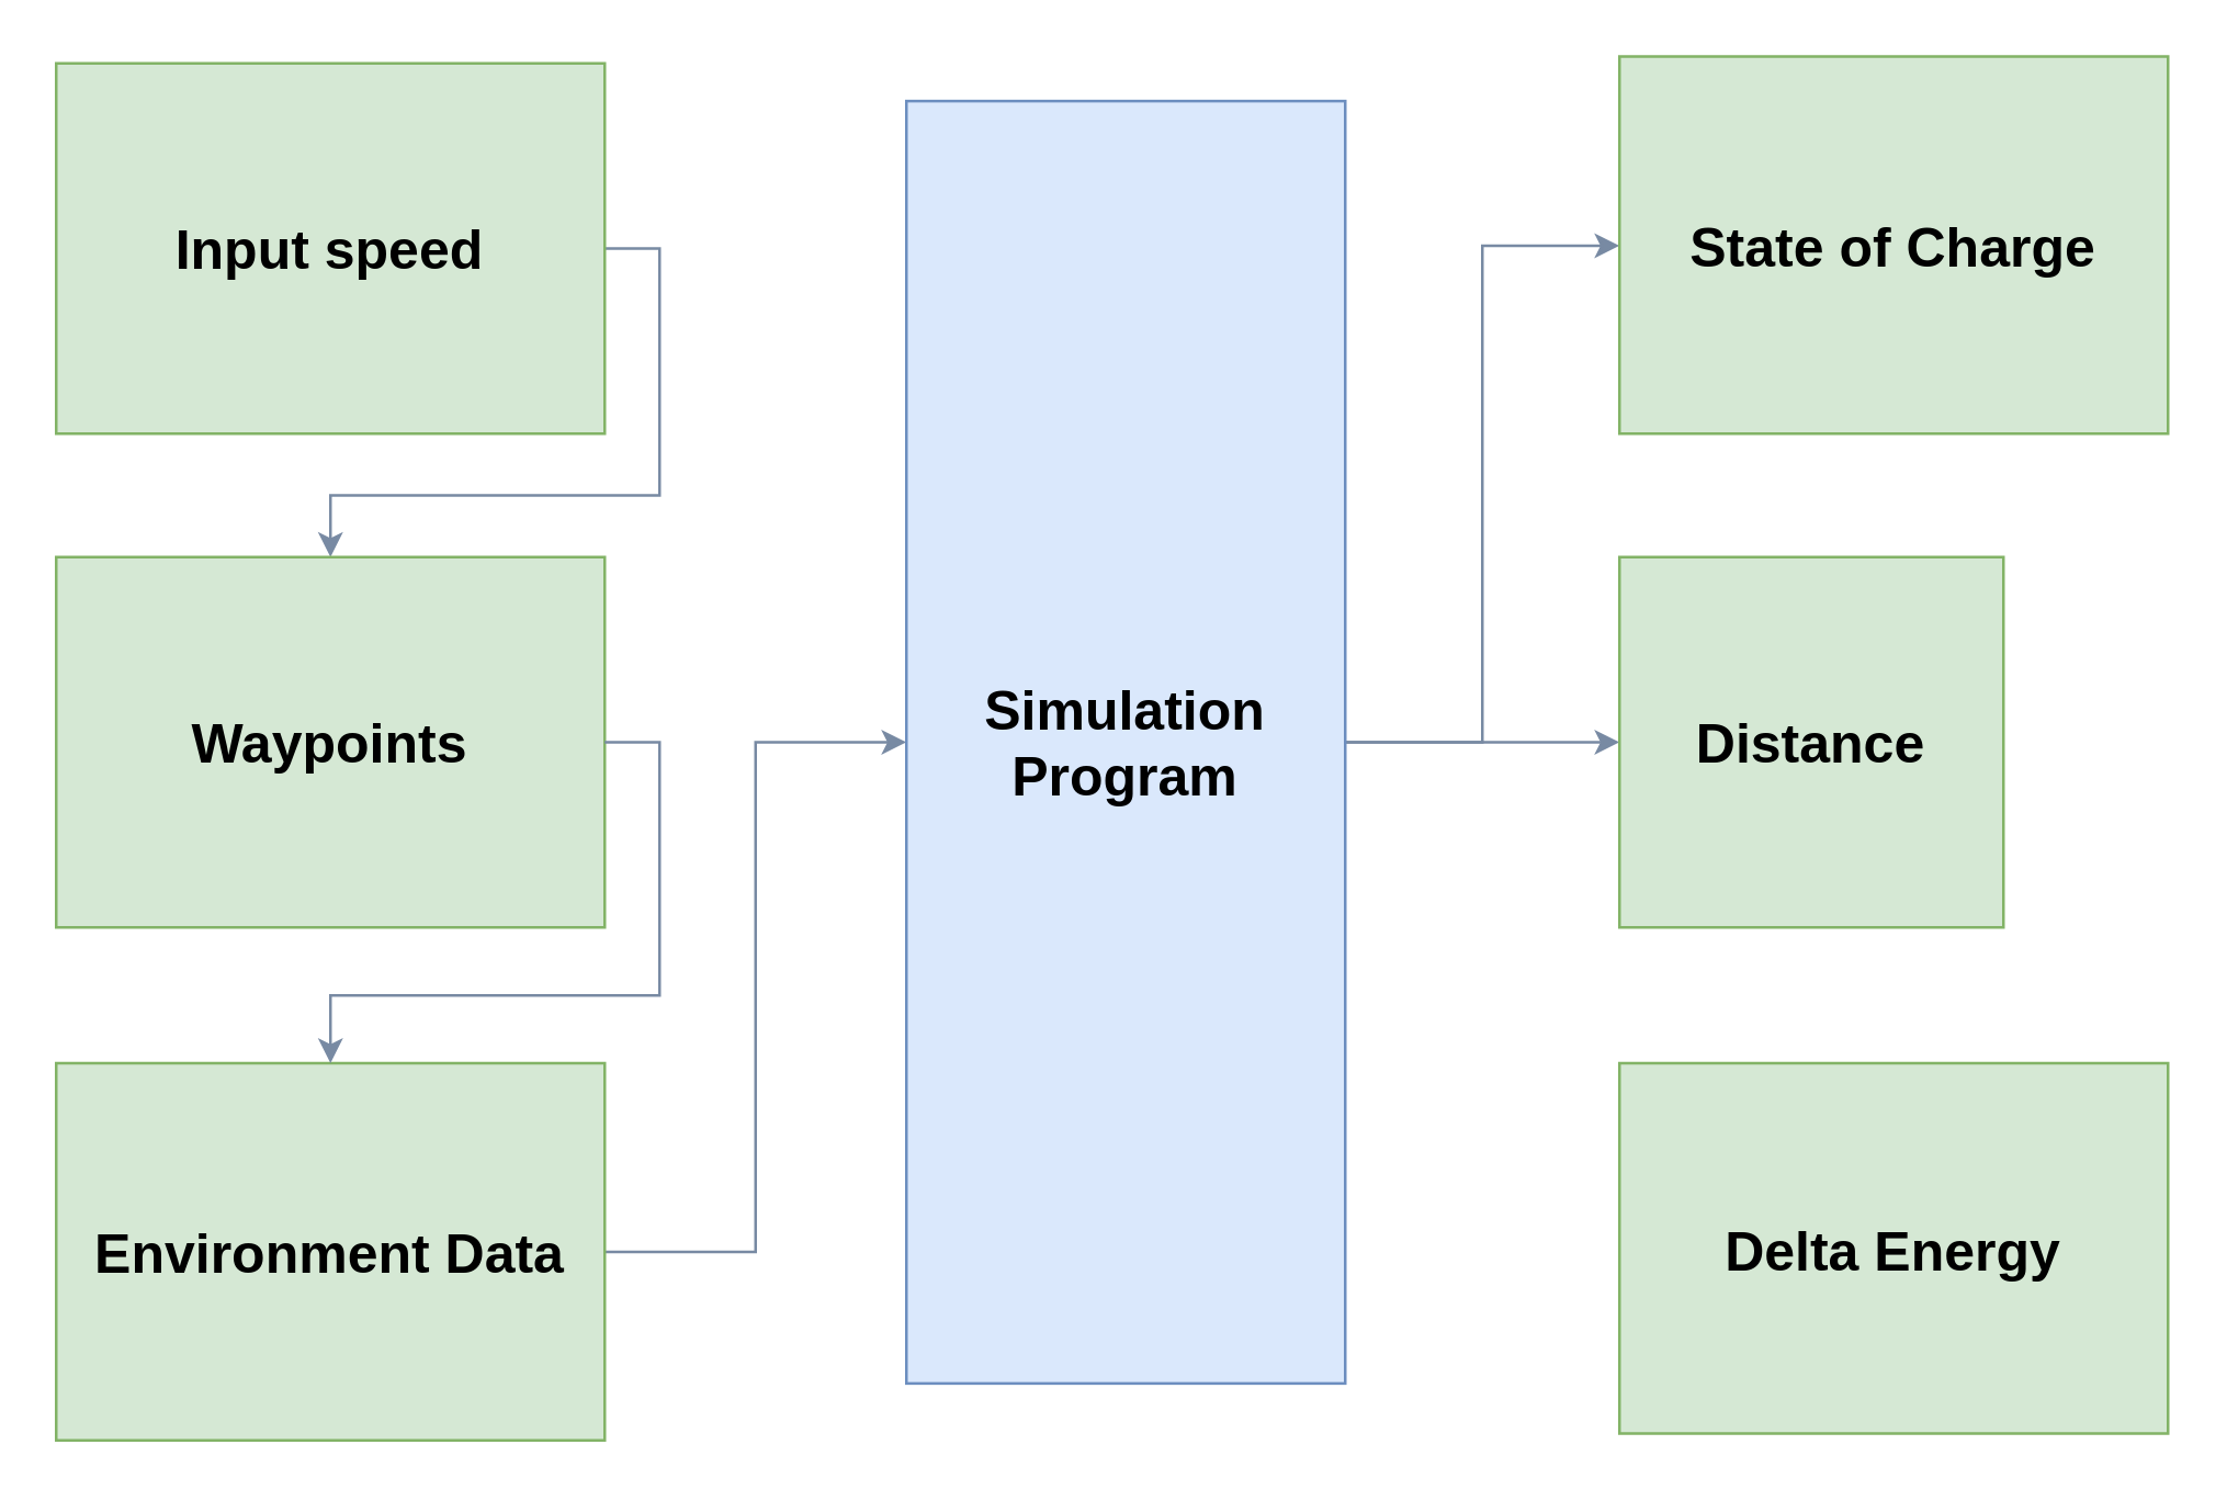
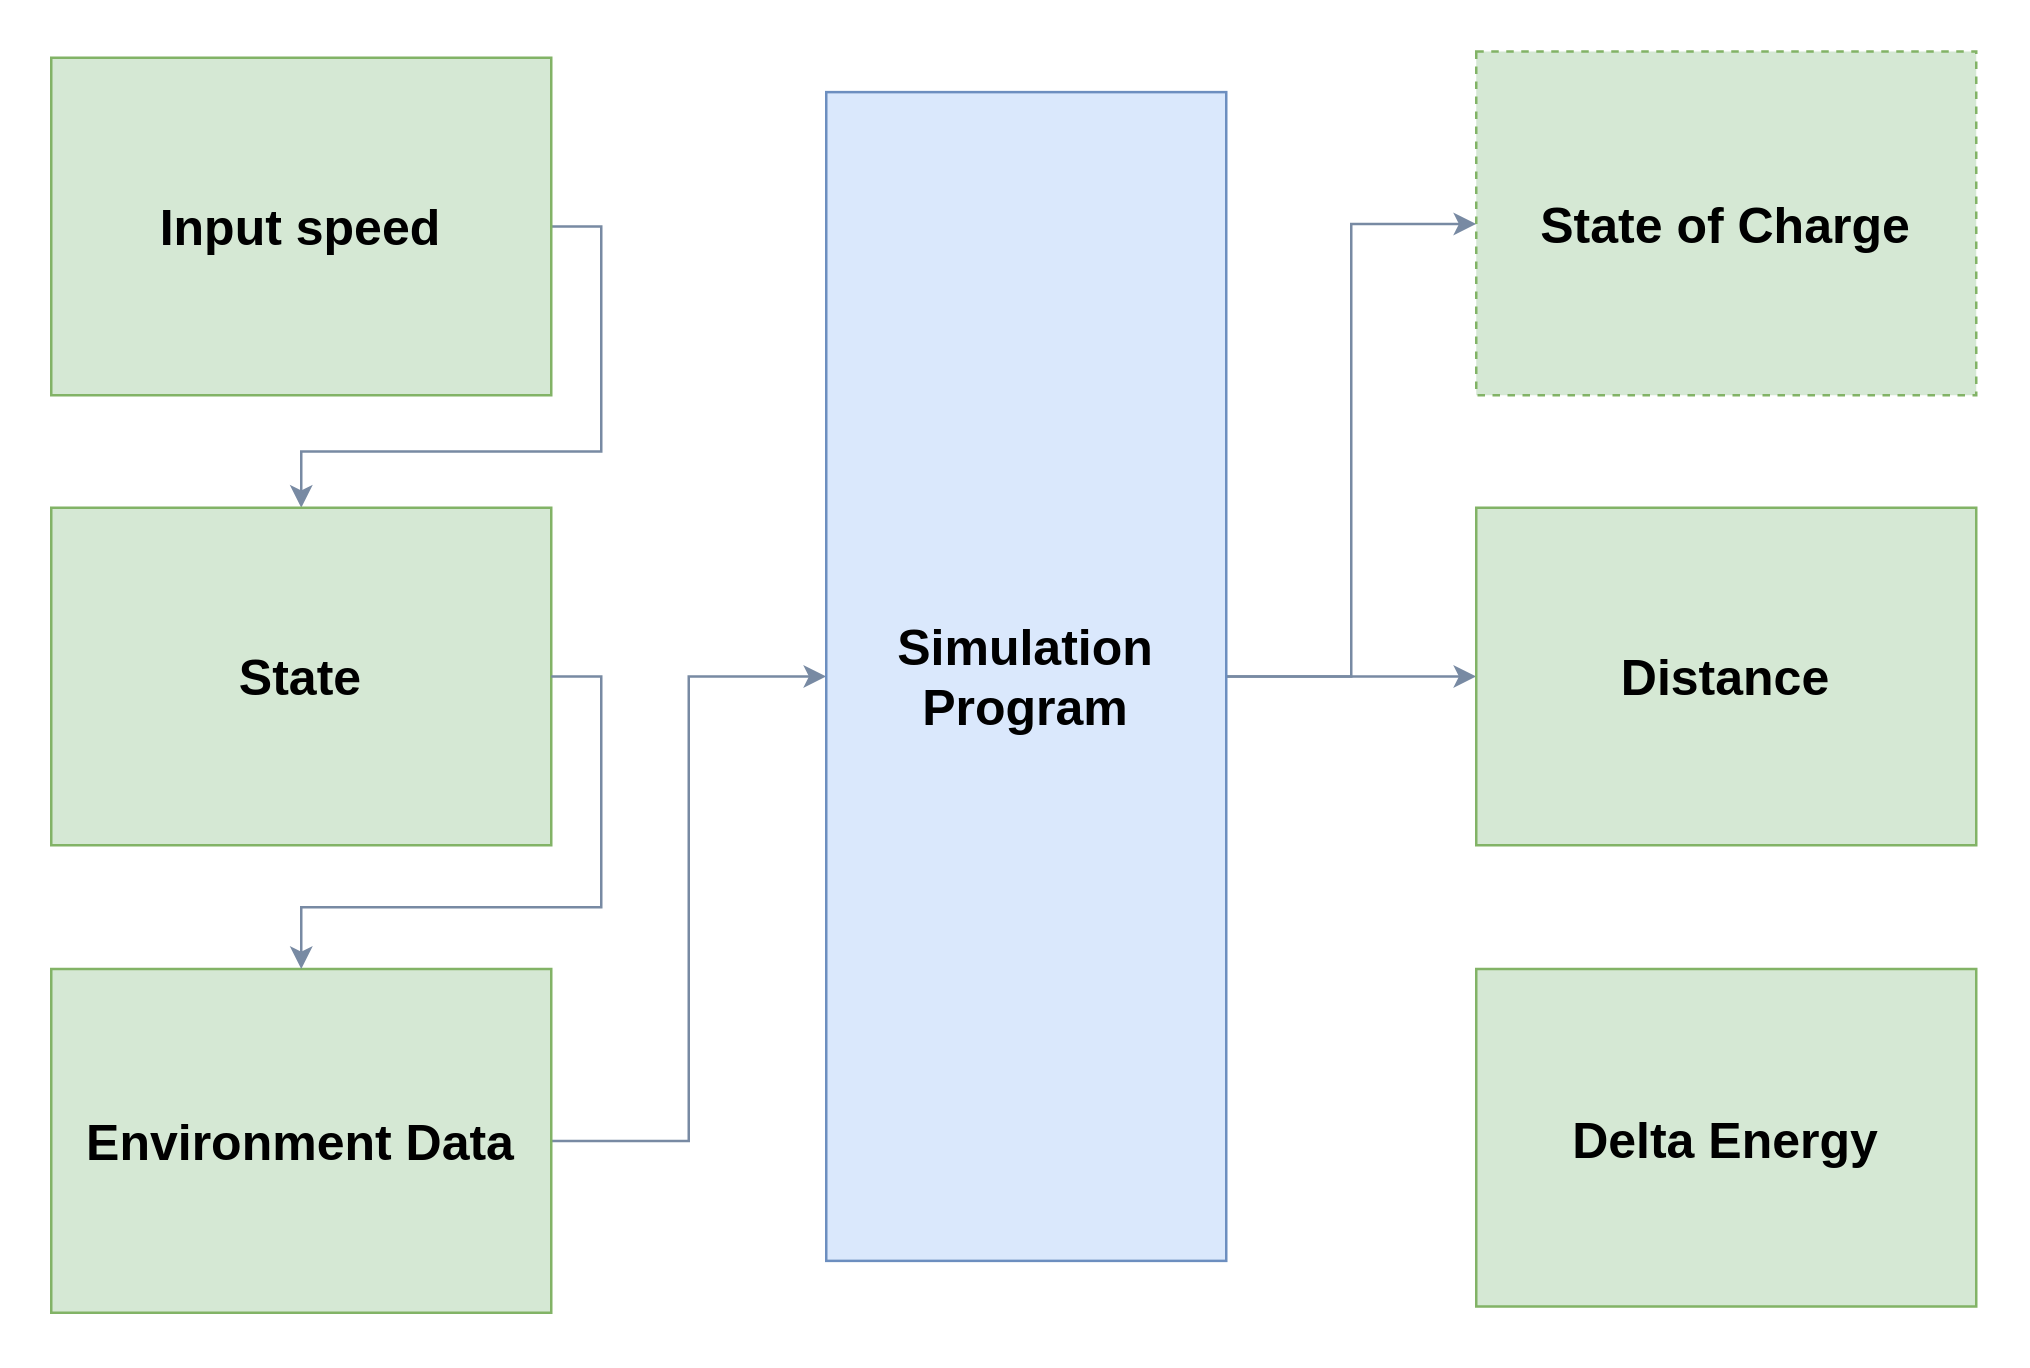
- <mxCell id="10" value="State of Charge" style="rounded=0;whiteSpace=wrap;html=1;fontStyle=1;fillColor=#d5e8d4;strokeColor=#82b366;fontSize=20;" parent="1" vertex="1"><mxGeometry x="590" y="20" width="200" height="137.5" as="geometry" /></mxCell>
+ <mxCell id="10" value="State of Charge" style="rounded=0;whiteSpace=wrap;html=1;fontStyle=1;fillColor=#d5e8d4;strokeColor=#82b366;fontSize=20;dashed=1;" parent="1" vertex="1"><mxGeometry x="590" y="20" width="200" height="137.5" as="geometry" /></mxCell>
- <mxCell id="11" value="Waypoints" style="rounded=0;whiteSpace=wrap;html=1;fontStyle=1;fillColor=#d5e8d4;strokeColor=#82b366;fontSize=20;" parent="1" vertex="1"><mxGeometry x="20" y="202.5" width="200" height="135" as="geometry" /></mxCell>
+ <mxCell id="11" value="State" style="rounded=0;whiteSpace=wrap;html=1;fontStyle=1;fillColor=#d5e8d4;strokeColor=#82b366;fontSize=20;" parent="1" vertex="1"><mxGeometry x="20" y="202.5" width="200" height="135" as="geometry" /></mxCell>
- <mxCell id="8" value="Distance" style="rounded=0;whiteSpace=wrap;html=1;fontStyle=1;fillColor=#d5e8d4;strokeColor=#82b366;fontSize=20;" parent="1" vertex="1"><mxGeometry x="590" y="202.5" width="140" height="135" as="geometry" /></mxCell>
+ <mxCell id="8" value="Distance" style="rounded=0;whiteSpace=wrap;html=1;fontStyle=1;fillColor=#d5e8d4;strokeColor=#82b366;fontSize=20;" parent="1" vertex="1"><mxGeometry x="590" y="202.5" width="200" height="135" as="geometry" /></mxCell>
